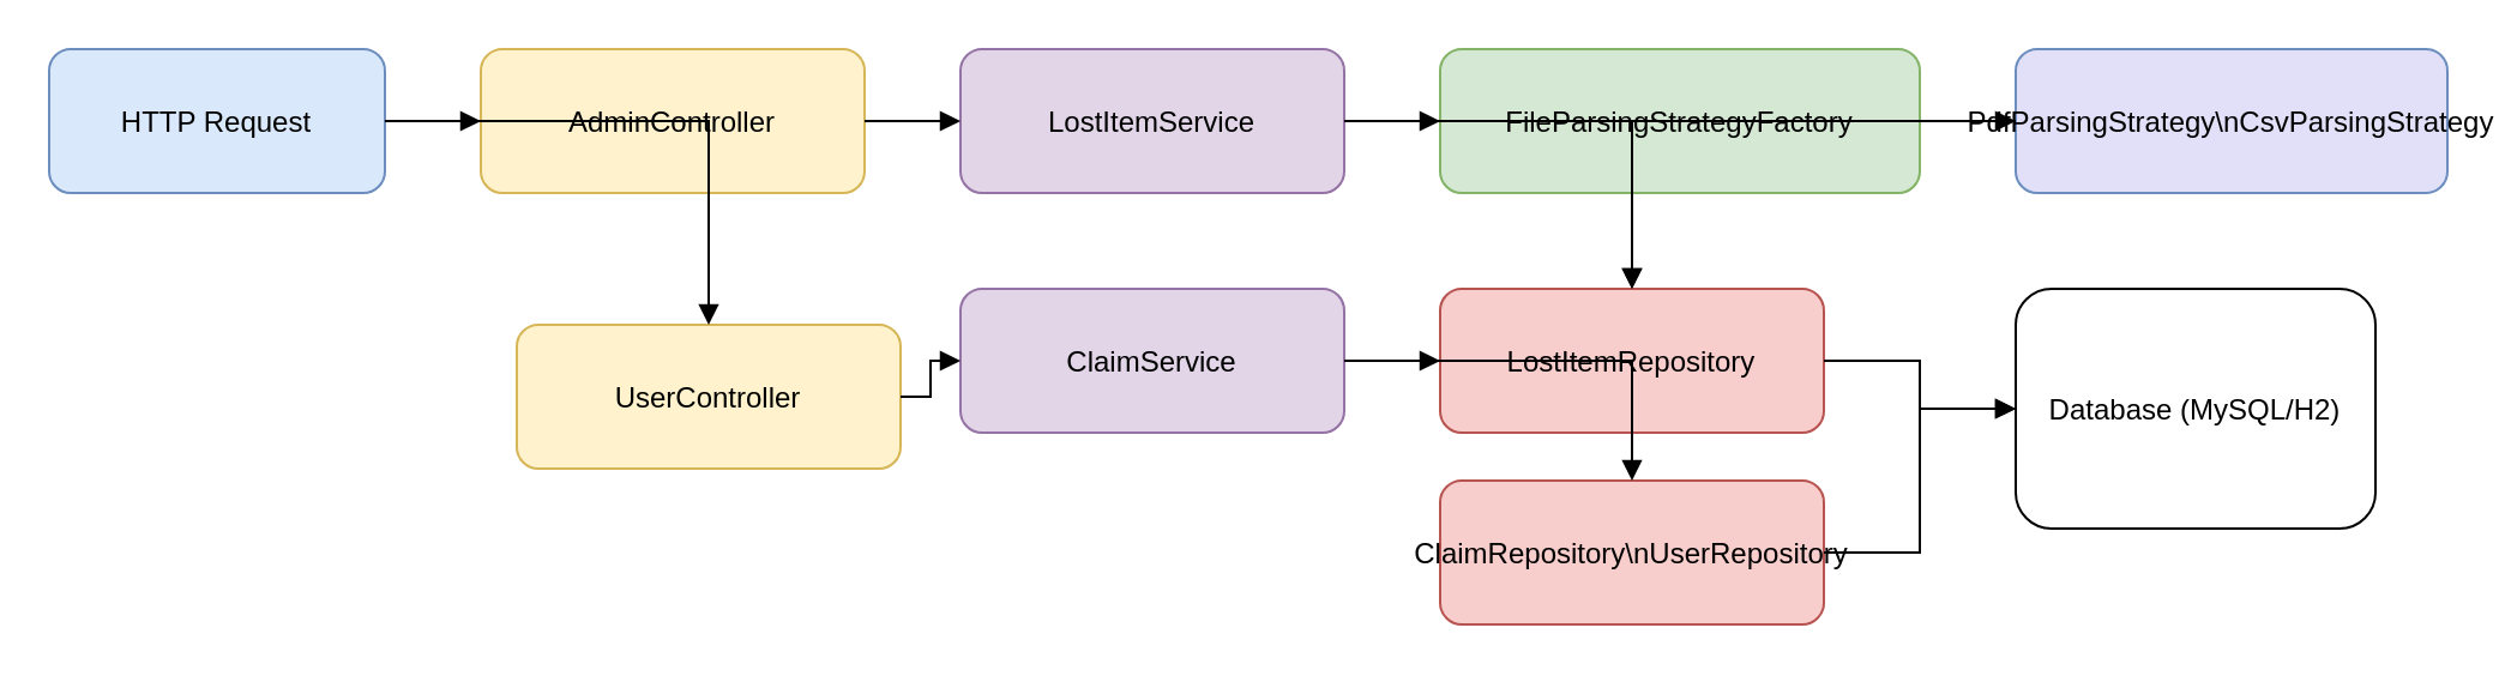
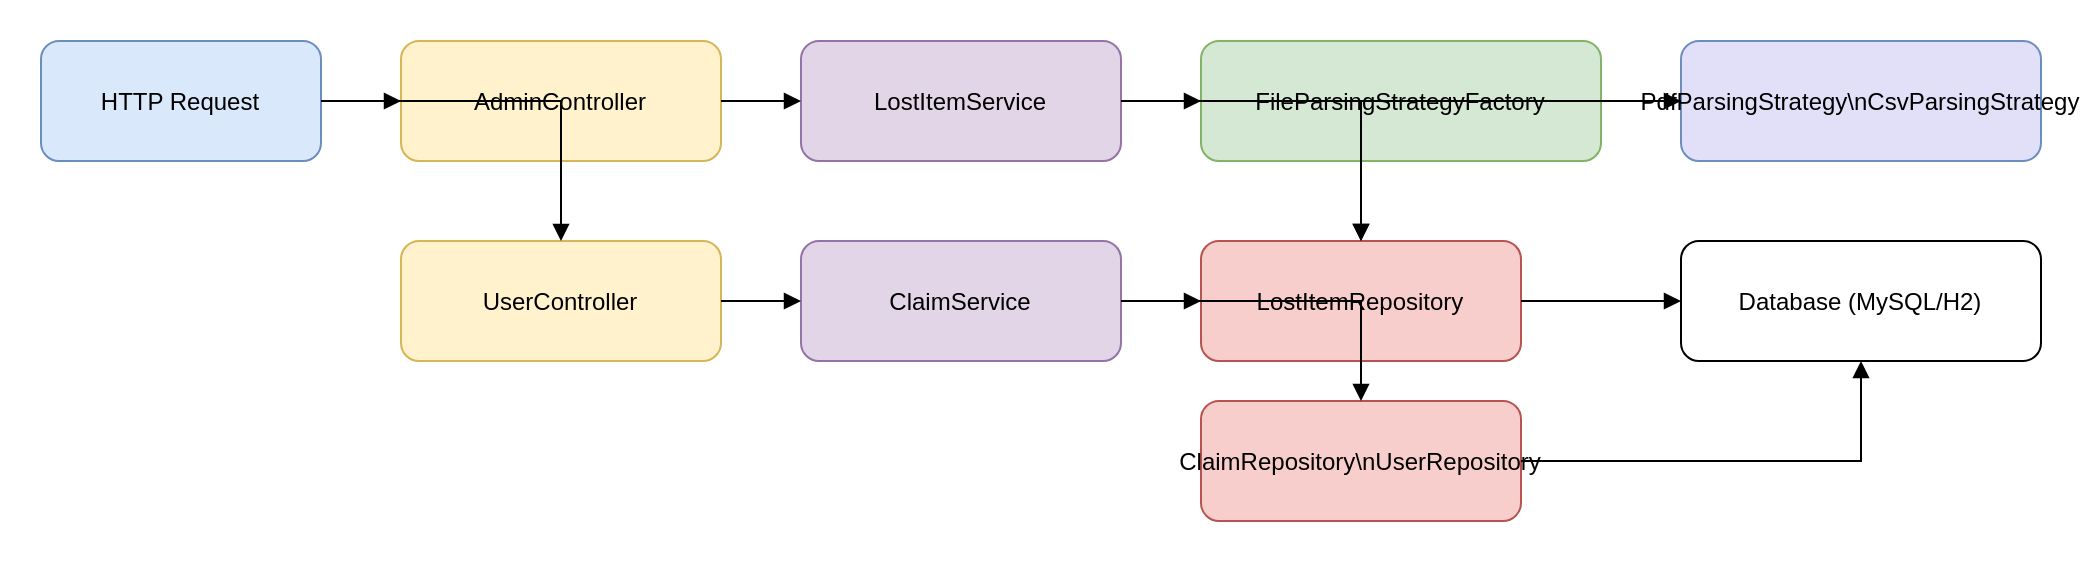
- <mxCell id="4" value="UserController" style="rounded=1;fillColor=#FFF2CC;strokeColor=#D6B656;" vertex="1" parent="1"><mxGeometry x="215" y="135" width="160" height="60" as="geometry" /></mxCell>
+ <mxCell id="4" value="UserController" style="rounded=1;fillColor=#FFF2CC;strokeColor=#D6B656;" vertex="1" parent="1"><mxGeometry x="200" y="120" width="160" height="60" as="geometry" /></mxCell>
- <mxCell id="11" value="Database (MySQL/H2)" style="rounded=1;fillColor=#FFF;strokeColor=#000;" vertex="1" parent="1"><mxGeometry x="840" y="120" width="150" height="100" as="geometry" /></mxCell>
+ <mxCell id="11" value="Database (MySQL/H2)" style="rounded=1;fillColor=#FFF;strokeColor=#000;" vertex="1" parent="1"><mxGeometry x="840" y="120" width="180" height="60" as="geometry" /></mxCell>
